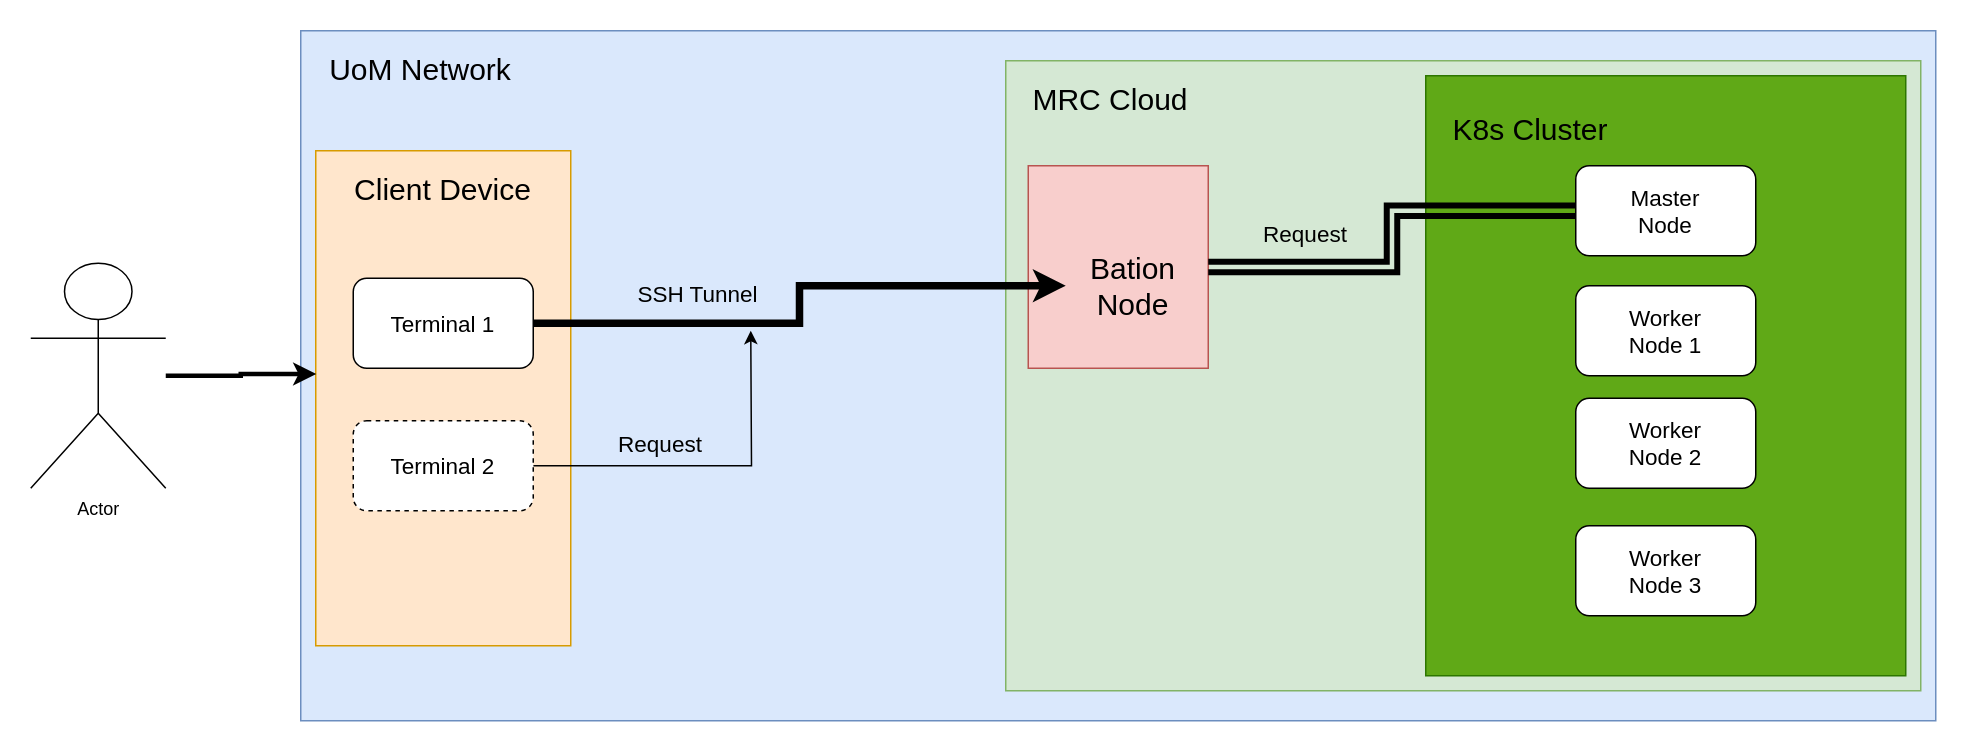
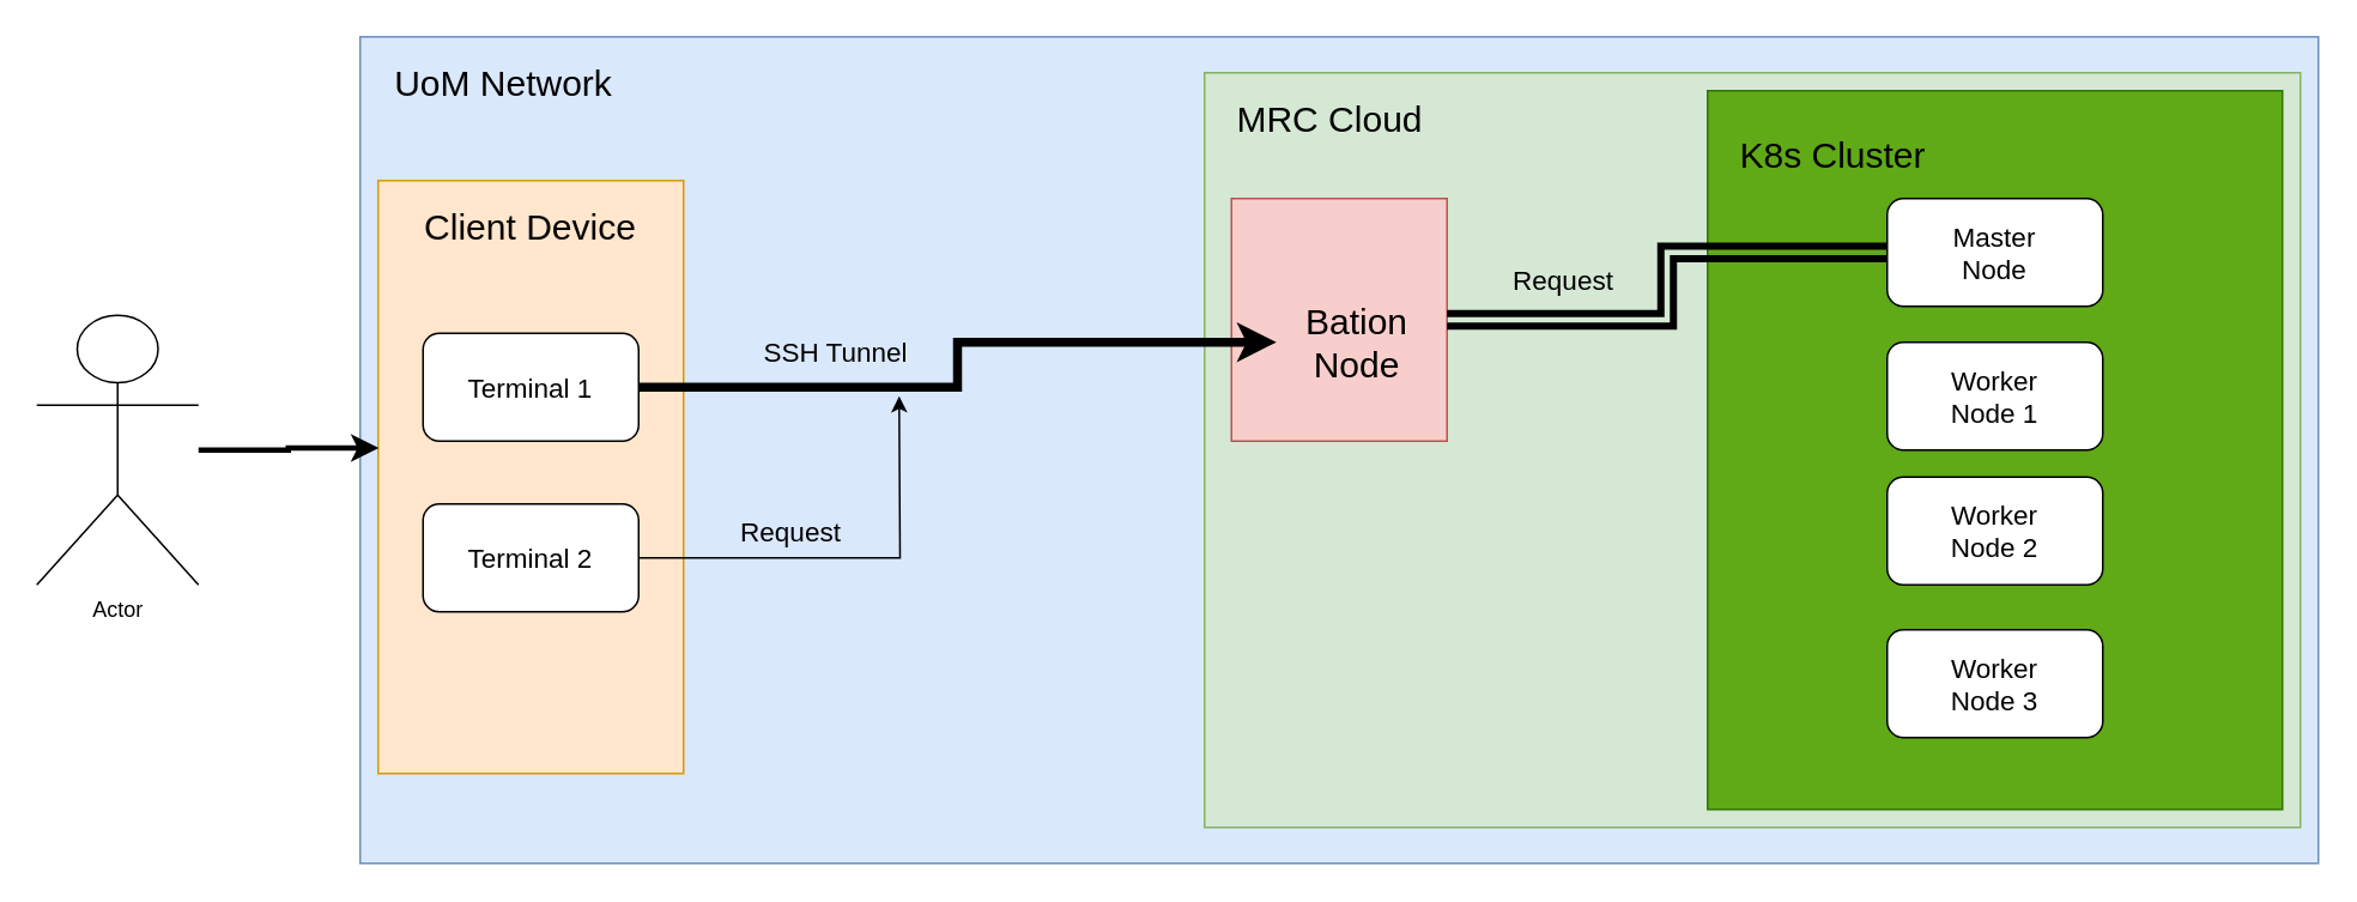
- <mxCell id="14" value="&lt;font style=&quot;font-size: 15px;&quot;&gt;Terminal 2&lt;/font&gt;" style="rounded=1;whiteSpace=wrap;html=1;dashed=1;" vertex="1" parent="1"><mxGeometry x="235" y="280" width="120" height="60" as="geometry" /></mxCell>
+ <mxCell id="14" value="&lt;font style=&quot;font-size: 15px;&quot;&gt;Terminal 2&lt;/font&gt;" style="rounded=1;whiteSpace=wrap;html=1;" vertex="1" parent="1"><mxGeometry x="235" y="280" width="120" height="60" as="geometry" /></mxCell>
